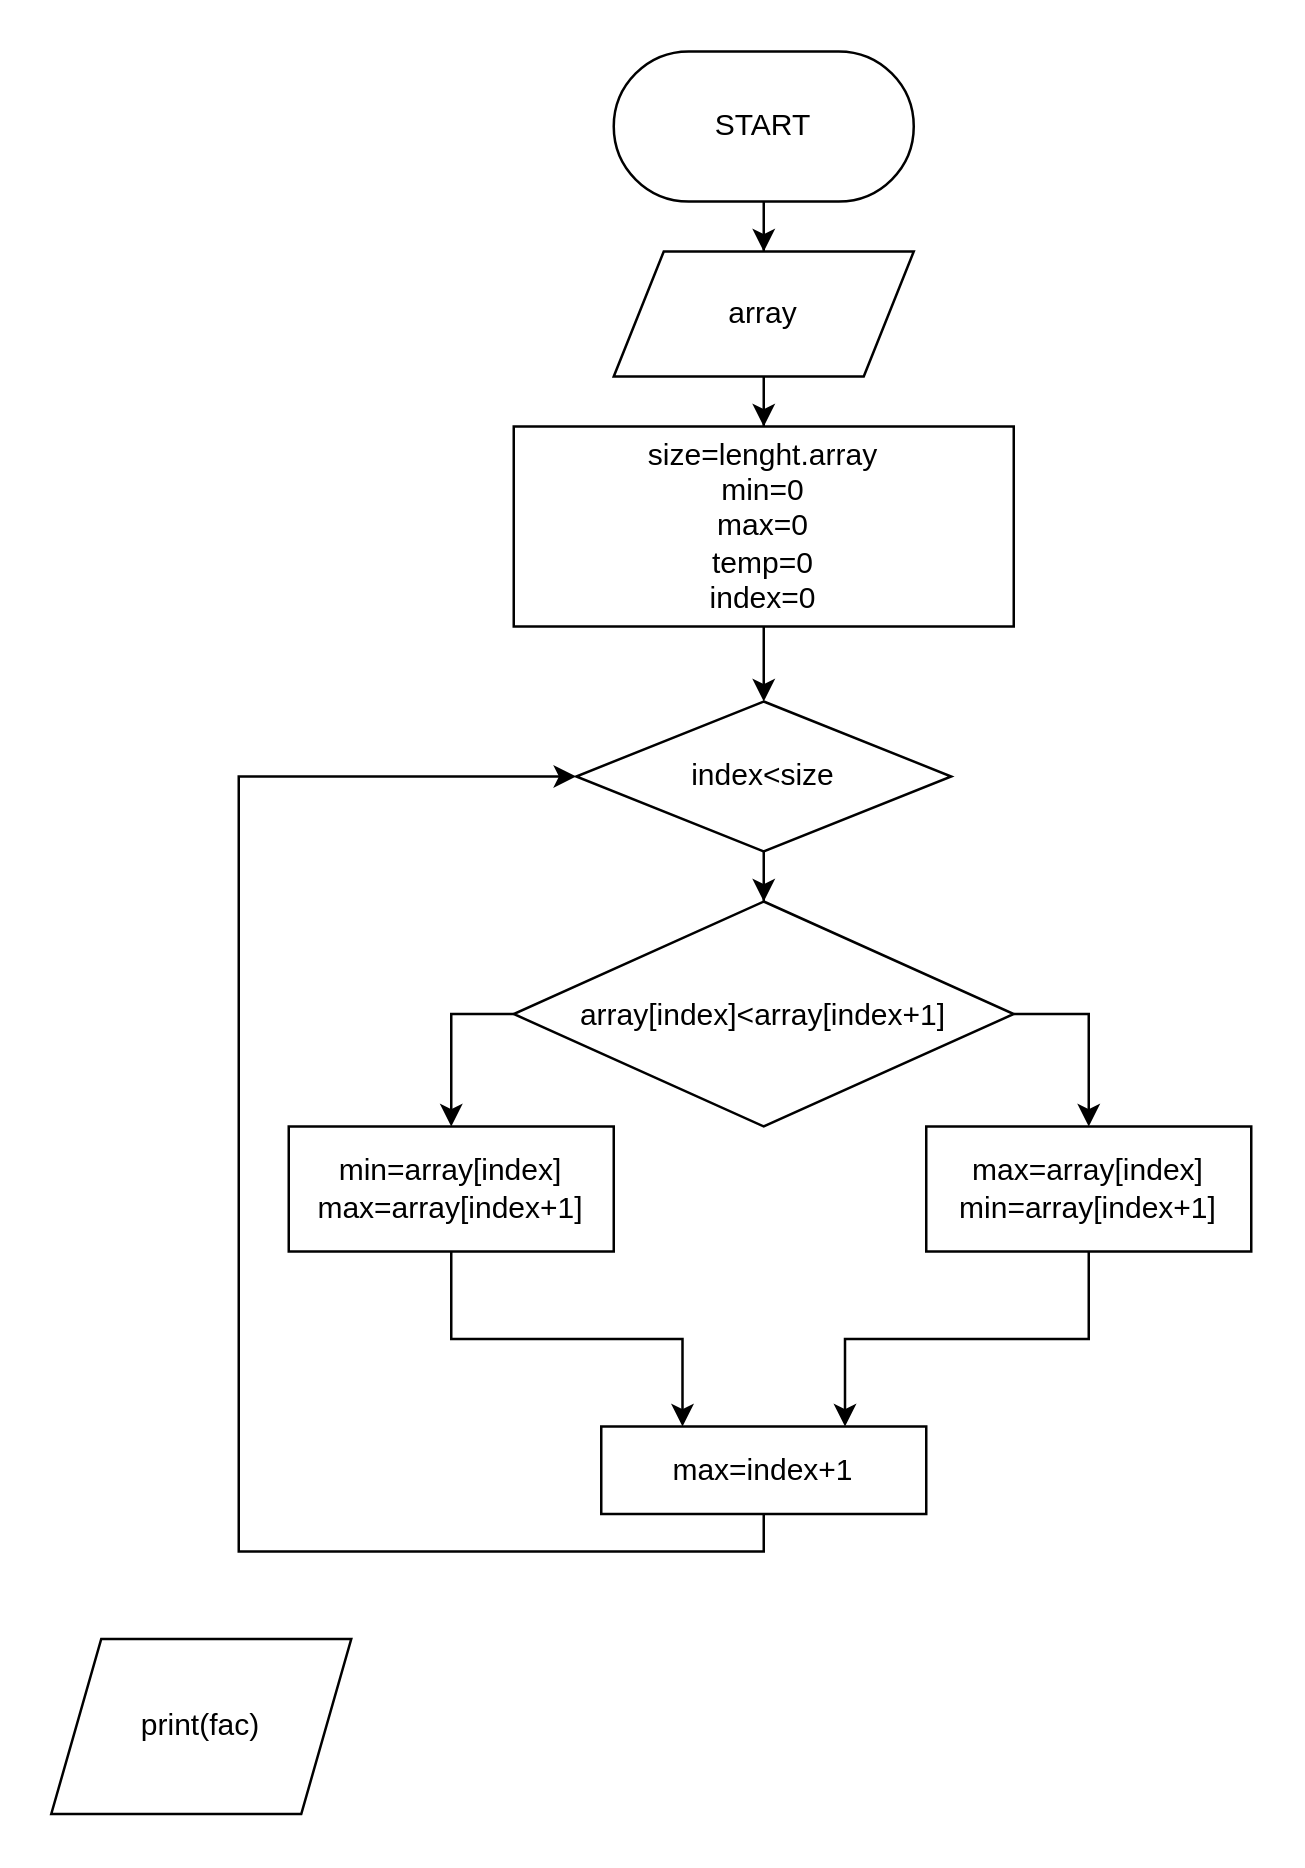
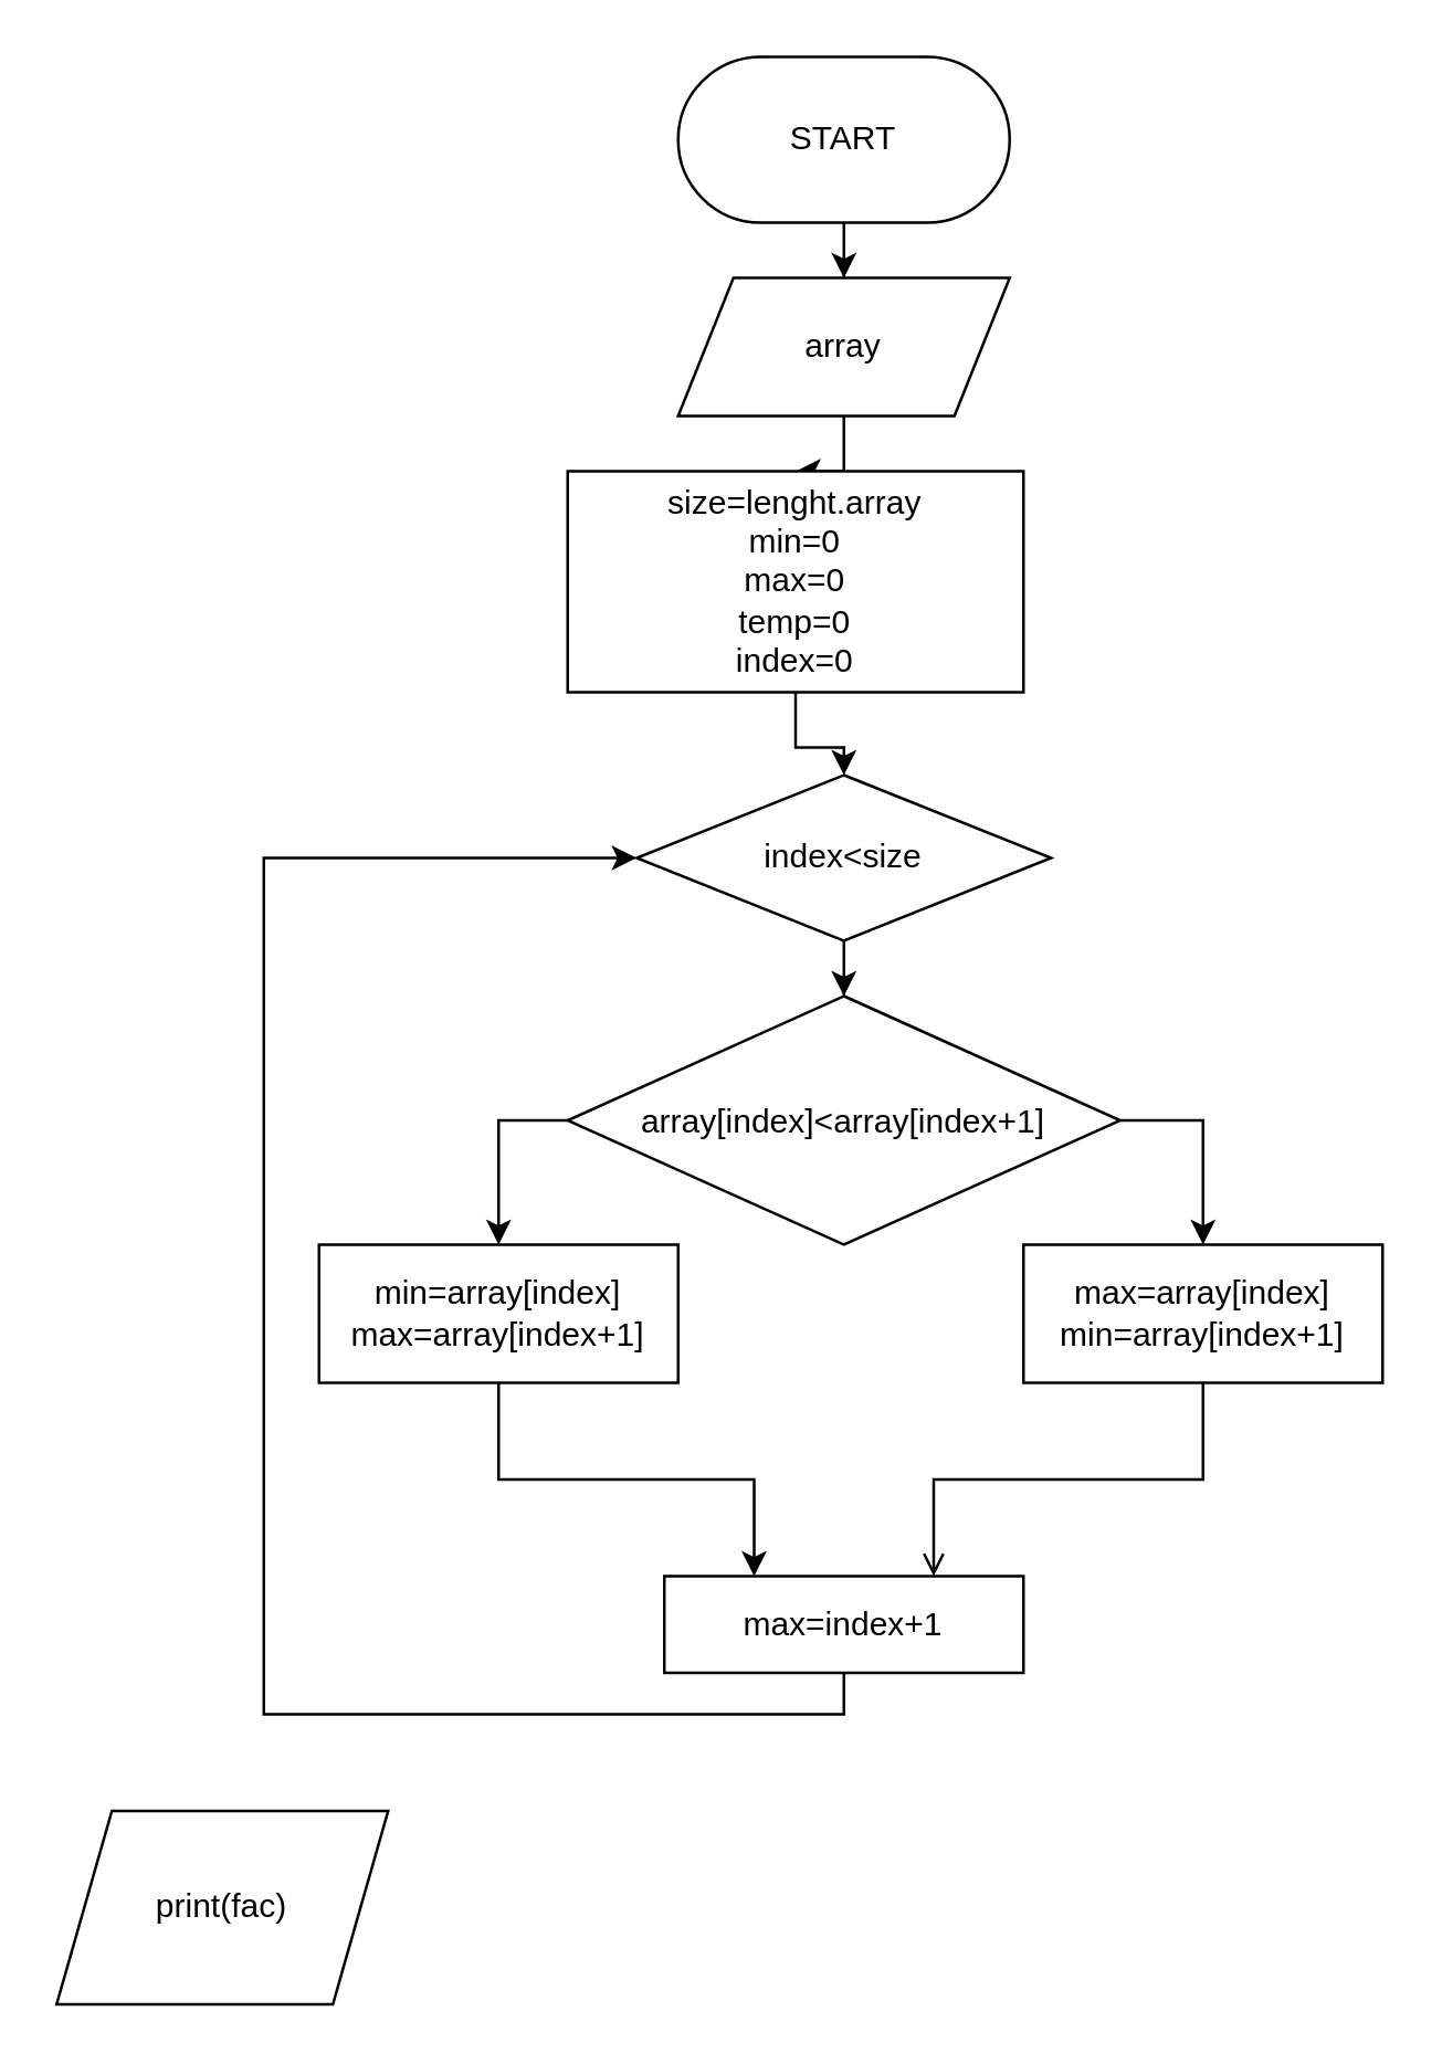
- <mxCell id="7" value="size=lenght.array&lt;br&gt;min=0&lt;br&gt;max=0&lt;br&gt;temp=0&lt;br&gt;index=0" style="rounded=0;whiteSpace=wrap;html=1;" vertex="1" parent="1"><mxGeometry x="205" y="170" width="200" height="80" as="geometry" /></mxCell>
+ <mxCell id="7" value="size=lenght.array&lt;br&gt;min=0&lt;br&gt;max=0&lt;br&gt;temp=0&lt;br&gt;index=0" style="rounded=0;whiteSpace=wrap;html=1;" vertex="1" parent="1"><mxGeometry x="205" y="170" width="165" height="80" as="geometry" /></mxCell>
- <mxCell id="13" style="edgeStyle=orthogonalEdgeStyle;rounded=0;orthogonalLoop=1;jettySize=auto;html=1;entryX=0.75;entryY=0;entryDx=0;entryDy=0;fontSize=14;" edge="1" parent="1" source="14" target="16"><mxGeometry relative="1" as="geometry" /></mxCell>
+ <mxCell id="13" style="edgeStyle=orthogonalEdgeStyle;rounded=0;orthogonalLoop=1;jettySize=auto;html=1;entryX=0.75;entryY=0;entryDx=0;entryDy=0;fontSize=14;endArrow=open;" edge="1" parent="1" source="14" target="16"><mxGeometry relative="1" as="geometry" /></mxCell>
